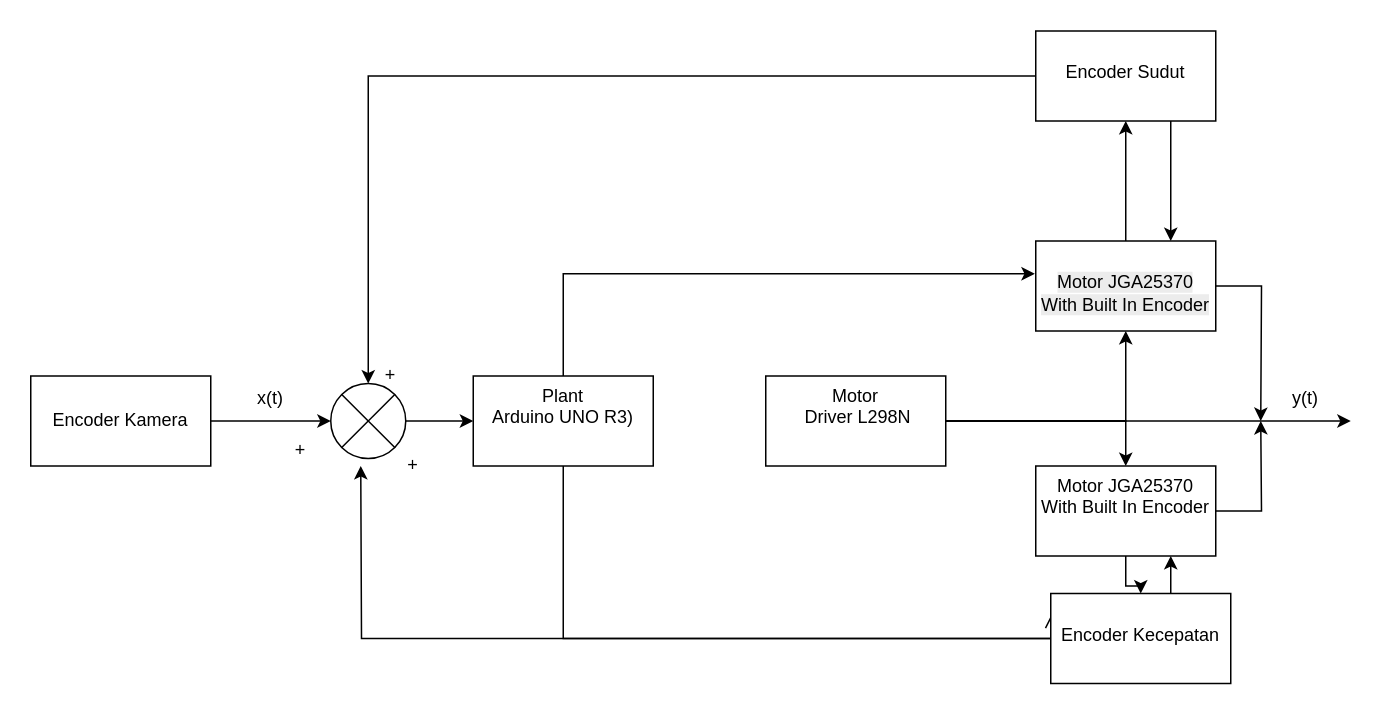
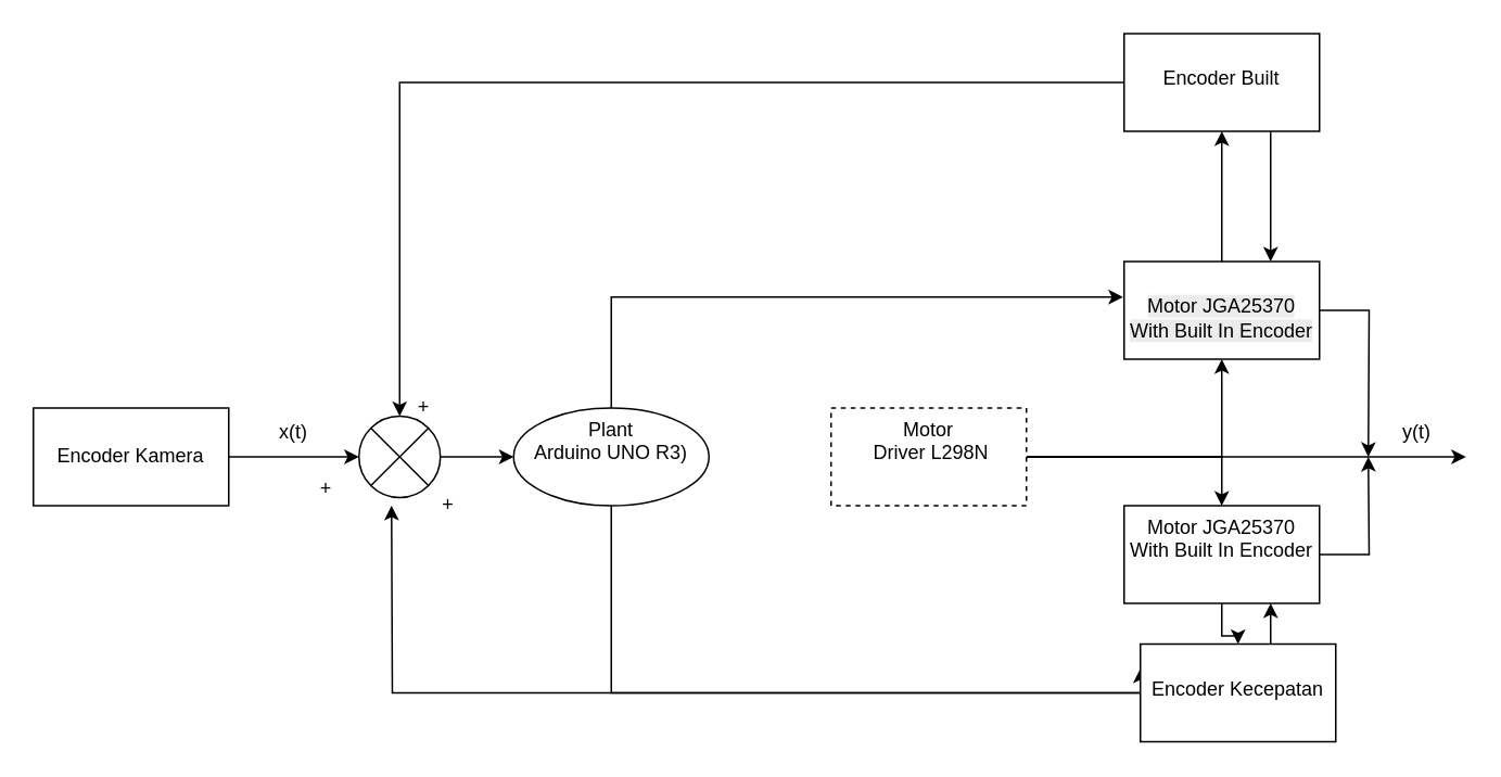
- <mxCell id="21" value="&lt;br&gt;Encoder Sudut" style="whiteSpace=wrap;html=1;verticalAlign=top;" parent="1" vertex="1"><mxGeometry x="690" y="20" width="120" height="60" as="geometry" /></mxCell>
+ <mxCell id="21" value="&lt;br&gt;Encoder Built" style="whiteSpace=wrap;html=1;verticalAlign=top;" parent="1" vertex="1"><mxGeometry x="690" y="20" width="120" height="60" as="geometry" /></mxCell>
- <mxCell id="9" value="Plant&lt;div&gt;Arduino UNO R3)&lt;/div&gt;" style="whiteSpace=wrap;html=1;verticalAlign=top;" parent="1" vertex="1"><mxGeometry x="315" y="250" width="120" height="60" as="geometry" /></mxCell>
+ <mxCell id="9" value="Plant&lt;div&gt;Arduino UNO R3)&lt;/div&gt;" style="ellipse;whiteSpace=wrap;html=1;verticalAlign=top;" parent="1" vertex="1"><mxGeometry x="315" y="250" width="120" height="60" as="geometry" /></mxCell>
- <mxCell id="13" value="Motor&lt;div&gt;&amp;nbsp;Driver L298N&lt;/div&gt;" style="whiteSpace=wrap;html=1;verticalAlign=top;" parent="1" vertex="1"><mxGeometry x="510" y="250" width="120" height="60" as="geometry" /></mxCell>
+ <mxCell id="13" value="Motor&lt;div&gt;&amp;nbsp;Driver L298N&lt;/div&gt;" style="whiteSpace=wrap;html=1;verticalAlign=top;dashed=1;" parent="1" vertex="1"><mxGeometry x="510" y="250" width="120" height="60" as="geometry" /></mxCell>
- <mxCell id="8" style="edgeStyle=orthogonalEdgeStyle;rounded=0;orthogonalLoop=1;jettySize=auto;html=1;entryX=0;entryY=0.25;entryDx=0;entryDy=0;endArrow=open;" parent="1" source="9" target="24" edge="1"><mxGeometry relative="1" as="geometry"><Array as="points"><mxPoint x="375" y="425" /></Array></mxGeometry></mxCell>
+ <mxCell id="8" style="edgeStyle=orthogonalEdgeStyle;rounded=0;orthogonalLoop=1;jettySize=auto;html=1;entryX=0;entryY=0.25;entryDx=0;entryDy=0;" parent="1" source="9" target="24" edge="1"><mxGeometry relative="1" as="geometry"><Array as="points"><mxPoint x="375" y="425" /></Array></mxGeometry></mxCell>
